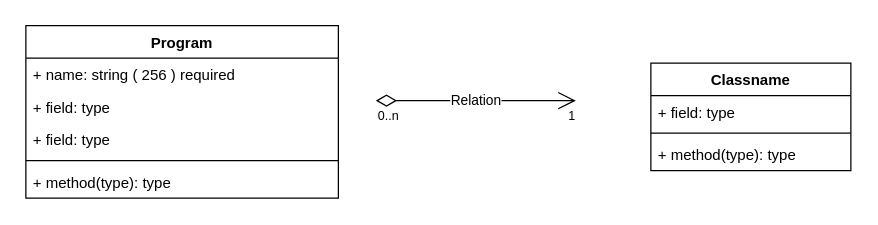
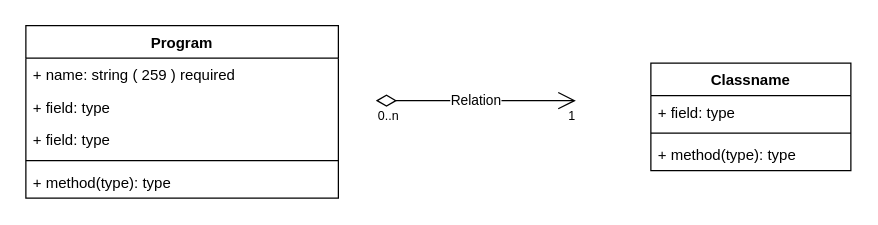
- <mxCell id="3" value="+ name: string ( 256 ) required" style="text;strokeColor=none;fillColor=none;align=left;verticalAlign=top;spacingLeft=4;spacingRight=4;overflow=hidden;rotatable=0;points=[[0,0.5],[1,0.5]];portConstraint=eastwest;" vertex="1" parent="2"><mxGeometry y="26" width="250" height="26" as="geometry" /></mxCell>
+ <mxCell id="3" value="+ name: string ( 259 ) required" style="text;strokeColor=none;fillColor=none;align=left;verticalAlign=top;spacingLeft=4;spacingRight=4;overflow=hidden;rotatable=0;points=[[0,0.5],[1,0.5]];portConstraint=eastwest;" vertex="1" parent="2"><mxGeometry y="26" width="250" height="26" as="geometry" /></mxCell>
